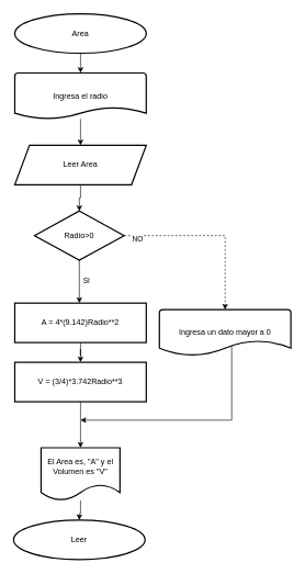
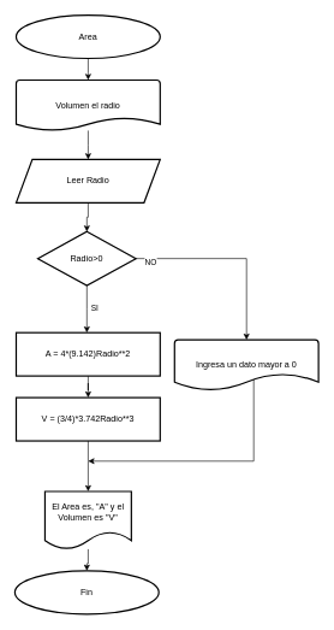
- <mxCell id="5" value="Ingresa el radio" style="strokeWidth=2;html=1;shape=mxgraph.flowchart.document2;whiteSpace=wrap;size=0.25;" vertex="1" parent="1"><mxGeometry x="22" y="110" width="200" height="70" as="geometry" /></mxCell>
+ <mxCell id="5" value="Volumen el radio" style="strokeWidth=2;html=1;shape=mxgraph.flowchart.document2;whiteSpace=wrap;size=0.25;" vertex="1" parent="1"><mxGeometry x="22" y="110" width="200" height="70" as="geometry" /></mxCell>
- <mxCell id="7" value="Leer Area" style="shape=parallelogram;html=1;strokeWidth=2;perimeter=parallelogramPerimeter;whiteSpace=wrap;rounded=1;arcSize=0;size=0.112;" vertex="1" parent="1"><mxGeometry x="22" y="220" width="200" height="60" as="geometry" /></mxCell>
+ <mxCell id="7" value="Leer Radio" style="shape=parallelogram;html=1;strokeWidth=2;perimeter=parallelogramPerimeter;whiteSpace=wrap;rounded=1;arcSize=0;size=0.112;" vertex="1" parent="1"><mxGeometry x="22" y="220" width="200" height="60" as="geometry" /></mxCell>
- <mxCell id="19" value="" style="edgeStyle=orthogonalEdgeStyle;rounded=0;orthogonalLoop=1;jettySize=auto;html=1;exitX=1;exitY=0.5;exitDx=0;exitDy=0;exitPerimeter=0;dashed=1;" edge="1" parent="1" source="15" target="22"><mxGeometry relative="1" as="geometry"><mxPoint x="188" y="357" as="sourcePoint" /><mxPoint x="120" y="640" as="targetPoint" /><Array as="points" /></mxGeometry></mxCell>
+ <mxCell id="19" value="" style="edgeStyle=orthogonalEdgeStyle;rounded=0;orthogonalLoop=1;jettySize=auto;html=1;exitX=1;exitY=0.5;exitDx=0;exitDy=0;exitPerimeter=0;" edge="1" parent="1" source="15" target="22"><mxGeometry relative="1" as="geometry"><mxPoint x="188" y="357" as="sourcePoint" /><mxPoint x="120" y="640" as="targetPoint" /><Array as="points" /></mxGeometry></mxCell>
- <mxCell id="18" value="Leer" style="strokeWidth=2;html=1;shape=mxgraph.flowchart.start_1;whiteSpace=wrap;" vertex="1" parent="1"><mxGeometry x="20.18" y="790" width="200" height="60" as="geometry" /></mxCell>
+ <mxCell id="18" value="Fin" style="strokeWidth=2;html=1;shape=mxgraph.flowchart.start_1;whiteSpace=wrap;" vertex="1" parent="1"><mxGeometry x="20.18" y="790" width="200" height="60" as="geometry" /></mxCell>
